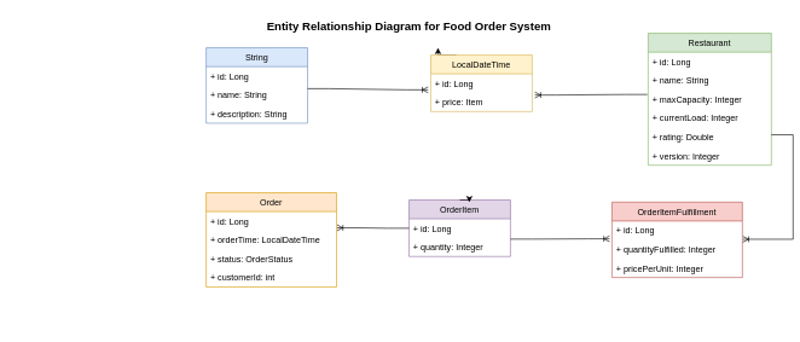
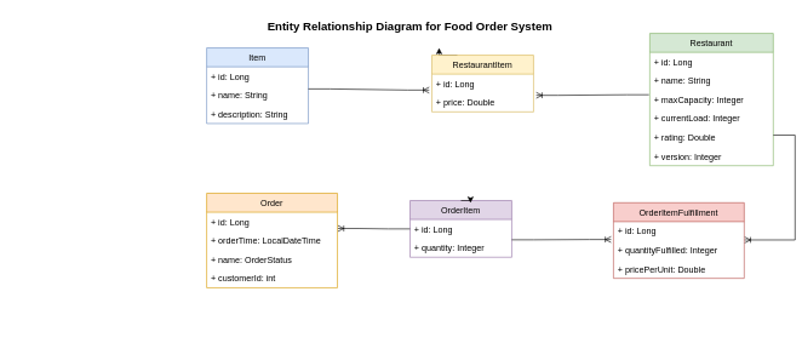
- <mxCell id="2" value="String" style="swimlane;fontStyle=0;childLayout=stackLayout;horizontal=1;startSize=26;fillColor=#dae8fc;horizontalStack=0;resizeParent=1;resizeParentMax=0;resizeLast=0;collapsible=1;marginBottom=0;strokeColor=#6c8ebf;" parent="1" vertex="1"><mxGeometry x="284" y="65" width="140" height="104" as="geometry" /></mxCell>
+ <mxCell id="2" value="Item" style="swimlane;fontStyle=0;childLayout=stackLayout;horizontal=1;startSize=26;fillColor=#dae8fc;horizontalStack=0;resizeParent=1;resizeParentMax=0;resizeLast=0;collapsible=1;marginBottom=0;strokeColor=#6c8ebf;" parent="1" vertex="1"><mxGeometry x="284" y="65" width="140" height="104" as="geometry" /></mxCell>
- <mxCell id="14" value="LocalDateTime" style="swimlane;fontStyle=0;childLayout=stackLayout;horizontal=1;startSize=26;fillColor=#fff2cc;horizontalStack=0;resizeParent=1;resizeParentMax=0;resizeLast=0;collapsible=1;marginBottom=0;strokeColor=#d6b656;" parent="1" vertex="1"><mxGeometry x="594" y="75" width="140" height="78" as="geometry" /></mxCell>
+ <mxCell id="14" value="RestaurantItem" style="swimlane;fontStyle=0;childLayout=stackLayout;horizontal=1;startSize=26;fillColor=#fff2cc;horizontalStack=0;resizeParent=1;resizeParentMax=0;resizeLast=0;collapsible=1;marginBottom=0;strokeColor=#d6b656;" parent="1" vertex="1"><mxGeometry x="594" y="75" width="140" height="78" as="geometry" /></mxCell>
- <mxCell id="16" value="+ price: Item" style="text;strokeColor=none;fillColor=none;align=left;verticalAlign=top;spacingLeft=4;spacingRight=4;overflow=hidden;rotatable=0;points=[[0,0.5],[1,0.5]];portConstraint=eastwest;" parent="14" vertex="1"><mxGeometry y="52" width="140" height="26" as="geometry" /></mxCell>
+ <mxCell id="16" value="+ price: Double" style="text;strokeColor=none;fillColor=none;align=left;verticalAlign=top;spacingLeft=4;spacingRight=4;overflow=hidden;rotatable=0;points=[[0,0.5],[1,0.5]];portConstraint=eastwest;" parent="14" vertex="1"><mxGeometry y="52" width="140" height="26" as="geometry" /></mxCell>
- <mxCell id="20" value="+ status: OrderStatus" style="text;strokeColor=none;fillColor=none;align=left;verticalAlign=top;spacingLeft=4;spacingRight=4;overflow=hidden;rotatable=0;points=[[0,0.5],[1,0.5]];portConstraint=eastwest;" parent="17" vertex="1"><mxGeometry y="78" width="180" height="26" as="geometry" /></mxCell>
+ <mxCell id="20" value="+ name: OrderStatus" style="text;strokeColor=none;fillColor=none;align=left;verticalAlign=top;spacingLeft=4;spacingRight=4;overflow=hidden;rotatable=0;points=[[0,0.5],[1,0.5]];portConstraint=eastwest;" parent="17" vertex="1"><mxGeometry y="78" width="180" height="26" as="geometry" /></mxCell>
- <mxCell id="28" value="+ pricePerUnit: Integer" style="text;strokeColor=none;fillColor=none;align=left;verticalAlign=top;spacingLeft=4;spacingRight=4;overflow=hidden;rotatable=0;points=[[0,0.5],[1,0.5]];portConstraint=eastwest;" parent="25" vertex="1"><mxGeometry y="78" width="180" height="26" as="geometry" /></mxCell>
+ <mxCell id="28" value="+ pricePerUnit: Double" style="text;strokeColor=none;fillColor=none;align=left;verticalAlign=top;spacingLeft=4;spacingRight=4;overflow=hidden;rotatable=0;points=[[0,0.5],[1,0.5]];portConstraint=eastwest;" parent="25" vertex="1"><mxGeometry y="78" width="180" height="26" as="geometry" /></mxCell>
